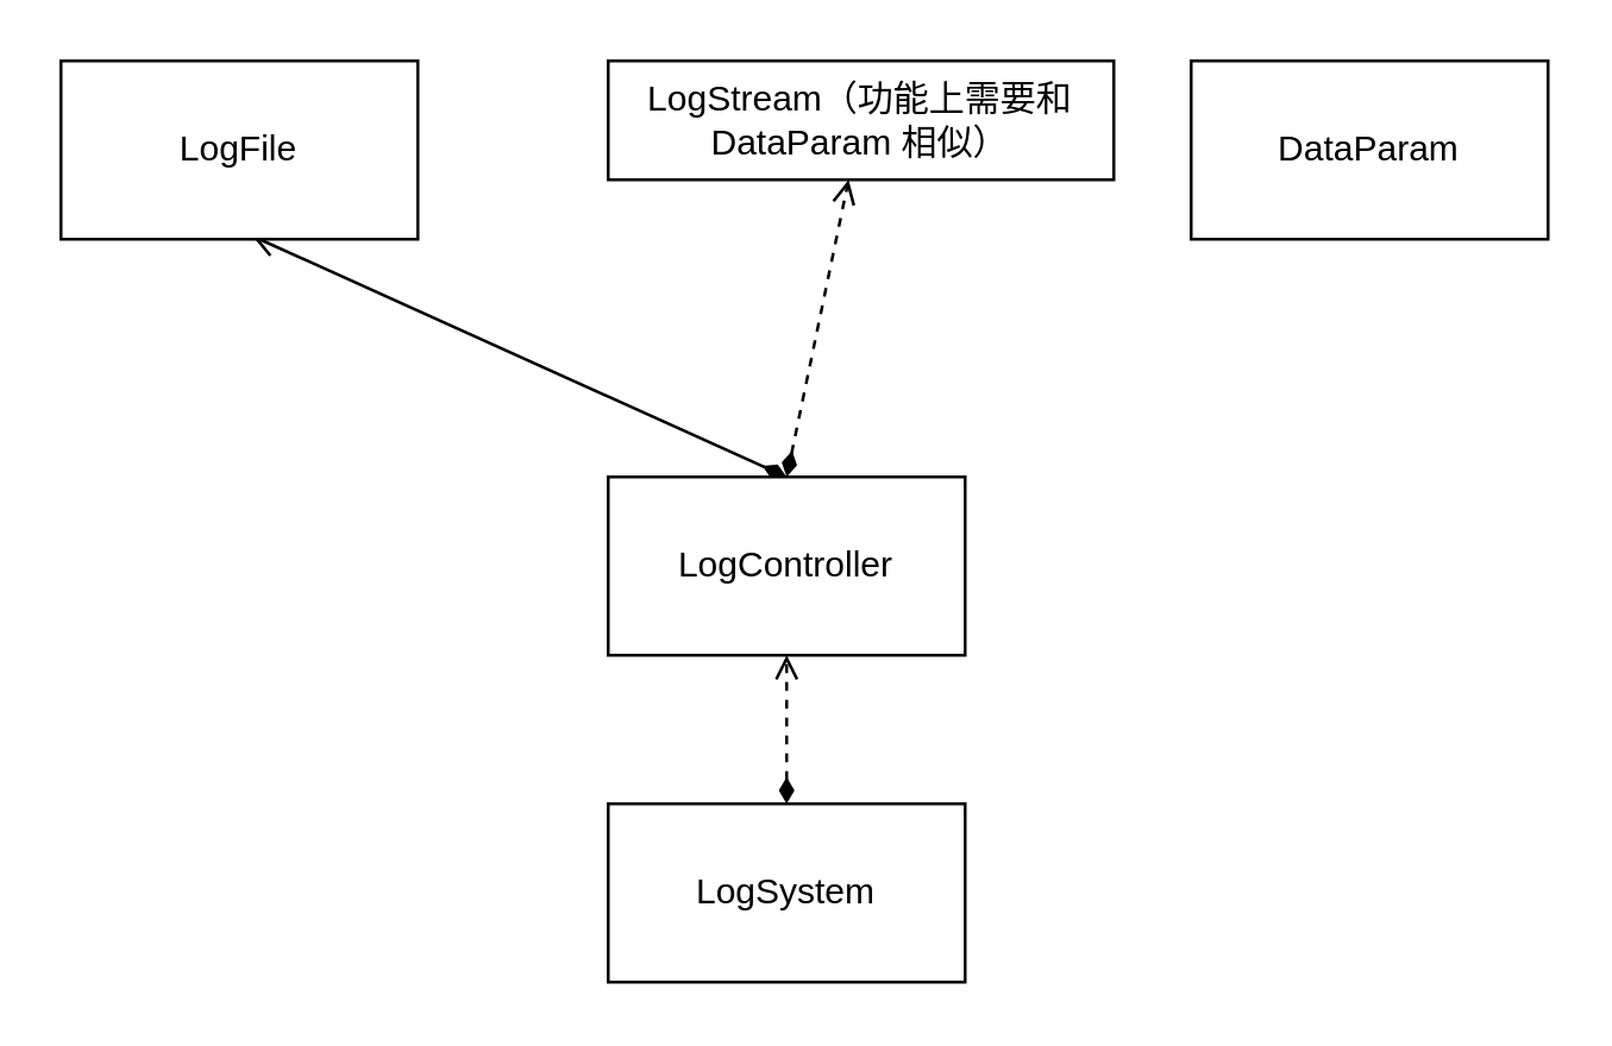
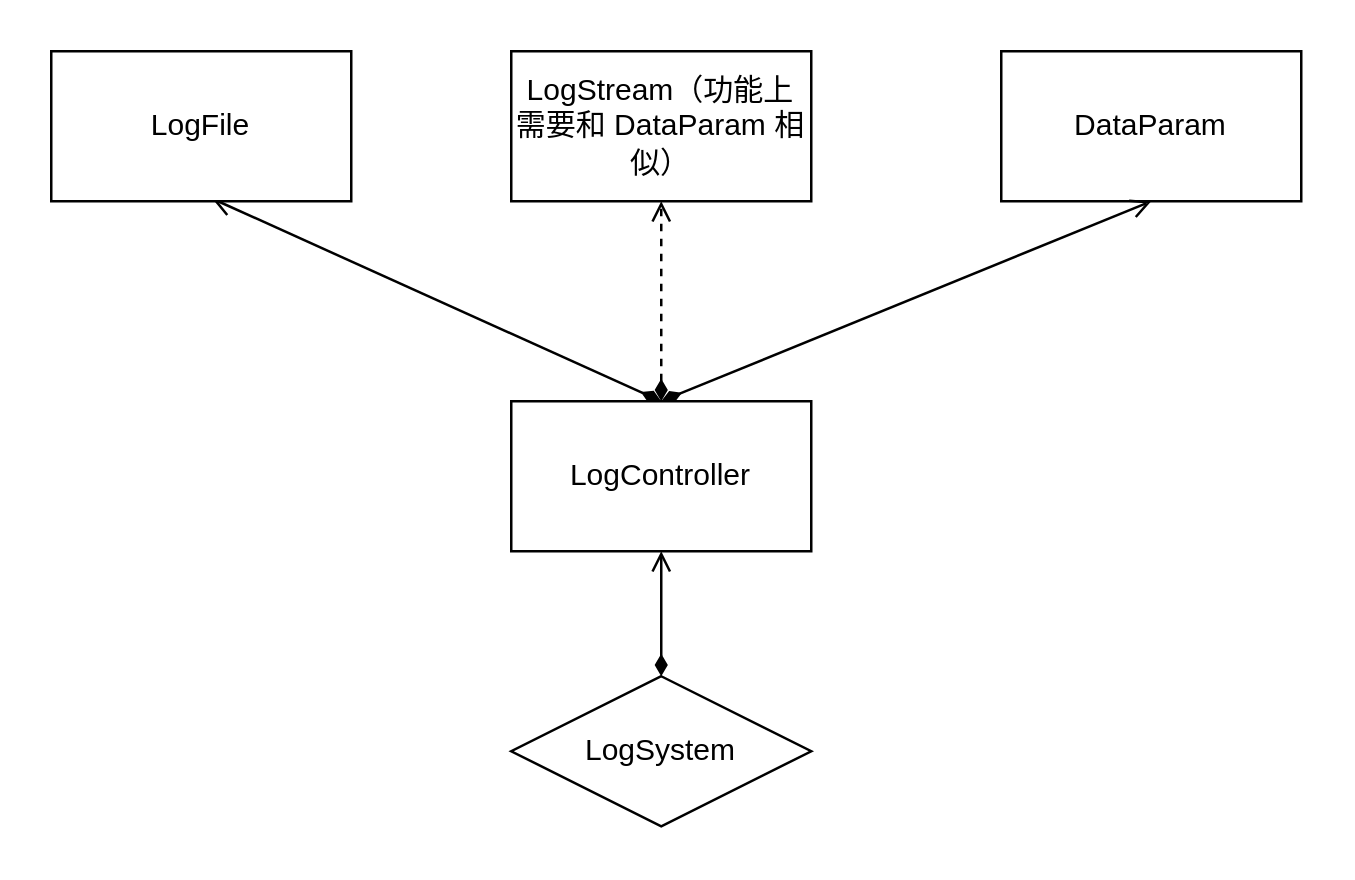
- <mxCell id="10" value="LogStream（功能上需要和 DataParam 相似）" style="whiteSpace=wrap;html=1;rounded=0;" parent="1" vertex="1"><mxGeometry x="204" y="20" width="170" height="40" as="geometry" /></mxCell>
+ <mxCell id="10" value="LogStream（功能上需要和 DataParam 相似）" style="whiteSpace=wrap;html=1;rounded=0;" parent="1" vertex="1"><mxGeometry x="204" y="20" width="120" height="60" as="geometry" /></mxCell>
+ <mxCell id="5" style="rounded=0;orthogonalLoop=1;jettySize=auto;html=1;entryX=0.5;entryY=1;entryDx=0;entryDy=0;startArrow=diamondThin;startFill=1;endArrow=open;endFill=0;exitX=0.5;exitY=0;exitDx=0;exitDy=0;" parent="1" source="6" target="2" edge="1"><mxGeometry relative="1" as="geometry" /></mxCell>
- <mxCell id="8" style="rounded=0;orthogonalLoop=1;jettySize=auto;html=1;entryX=0.5;entryY=1;entryDx=0;entryDy=0;startArrow=diamondThin;startFill=1;endArrow=open;endFill=0;exitX=0.5;exitY=0;exitDx=0;exitDy=0;dashed=1;" parent="1" source="9" target="6" edge="1"><mxGeometry relative="1" as="geometry" /></mxCell>
+ <mxCell id="8" style="rounded=0;orthogonalLoop=1;jettySize=auto;html=1;entryX=0.5;entryY=1;entryDx=0;entryDy=0;startArrow=diamondThin;startFill=1;endArrow=open;endFill=0;exitX=0.5;exitY=0;exitDx=0;exitDy=0;" parent="1" source="9" target="6" edge="1"><mxGeometry relative="1" as="geometry" /></mxCell>
- <mxCell id="9" value="LogSystem" style="whiteSpace=wrap;html=1;rounded=0;" parent="1" vertex="1"><mxGeometry x="204" y="270" width="120" height="60" as="geometry" /></mxCell>
+ <mxCell id="9" value="LogSystem" style="rhombus;whiteSpace=wrap;html=1;" parent="1" vertex="1"><mxGeometry x="204" y="270" width="120" height="60" as="geometry" /></mxCell>
